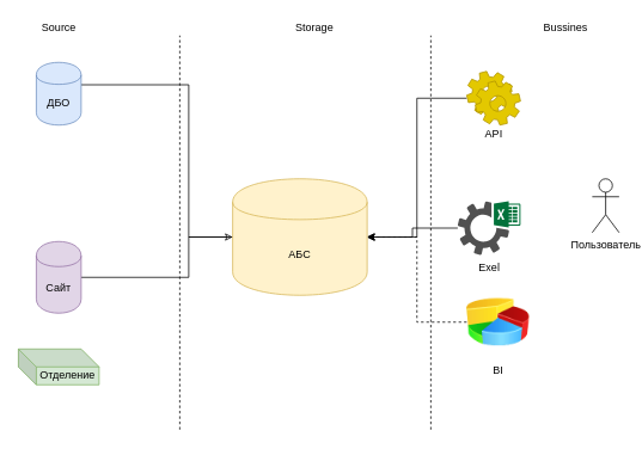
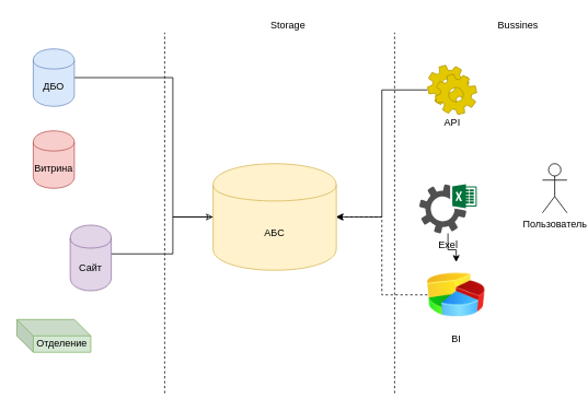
- <mxCell id="6" value="Source" style="text;html=1;align=center;verticalAlign=middle;resizable=0;points=[];autosize=1;" parent="1" vertex="1"><mxGeometry x="40" y="20" width="50" height="20" as="geometry" /></mxCell>
- <mxCell id="8" value="ДБО" style="shape=cylinder;whiteSpace=wrap;html=1;boundedLbl=1;backgroundOutline=1;fillColor=#dae8fc;strokeColor=#6c8ebf;" vertex="1" parent="1"><mxGeometry x="40" y="69" width="50" height="70" as="geometry" /></mxCell>
+ <mxCell id="8" value="ДБО" style="shape=cylinder;whiteSpace=wrap;html=1;boundedLbl=1;backgroundOutline=1;fillColor=#dae8fc;strokeColor=#6c8ebf;" vertex="1" parent="1"><mxGeometry x="40" y="59" width="50" height="70" as="geometry" /></mxCell>
+ <mxCell id="9" value="Витрина" style="shape=cylinder;whiteSpace=wrap;html=1;boundedLbl=1;backgroundOutline=1;fillColor=#f8cecc;strokeColor=#b85450;" vertex="1" parent="1"><mxGeometry x="40" y="159" width="50" height="70" as="geometry" /></mxCell>
- <mxCell id="20" value="" style="edgeStyle=orthogonalEdgeStyle;rounded=0;orthogonalLoop=1;jettySize=auto;html=1;endArrow=classic;endFill=1;entryX=1;entryY=0.5;entryDx=0;entryDy=0;" edge="1" parent="1" source="21" target="13"><mxGeometry relative="1" as="geometry"><mxPoint x="440" y="223.5" as="targetPoint" /></mxGeometry></mxCell>
+ <mxCell id="20" value="" style="edgeStyle=orthogonalEdgeStyle;rounded=0;orthogonalLoop=1;jettySize=auto;html=1;endArrow=classic;endFill=1;" edge="1" parent="1" source="21" target="19"><mxGeometry relative="1" as="geometry"><mxPoint x="440" y="223.5" as="targetPoint" /></mxGeometry></mxCell>
- <mxCell id="11" value="Сайт" style="shape=cylinder;whiteSpace=wrap;html=1;boundedLbl=1;backgroundOutline=1;fillColor=#e1d5e7;strokeColor=#9673a6;" vertex="1" parent="1"><mxGeometry x="40" y="269" width="50" height="80" as="geometry" /></mxCell>
+ <mxCell id="11" value="Сайт" style="shape=cylinder;whiteSpace=wrap;html=1;boundedLbl=1;backgroundOutline=1;fillColor=#e1d5e7;strokeColor=#9673a6;" vertex="1" parent="1"><mxGeometry x="85" y="274" width="50" height="80" as="geometry" /></mxCell>
